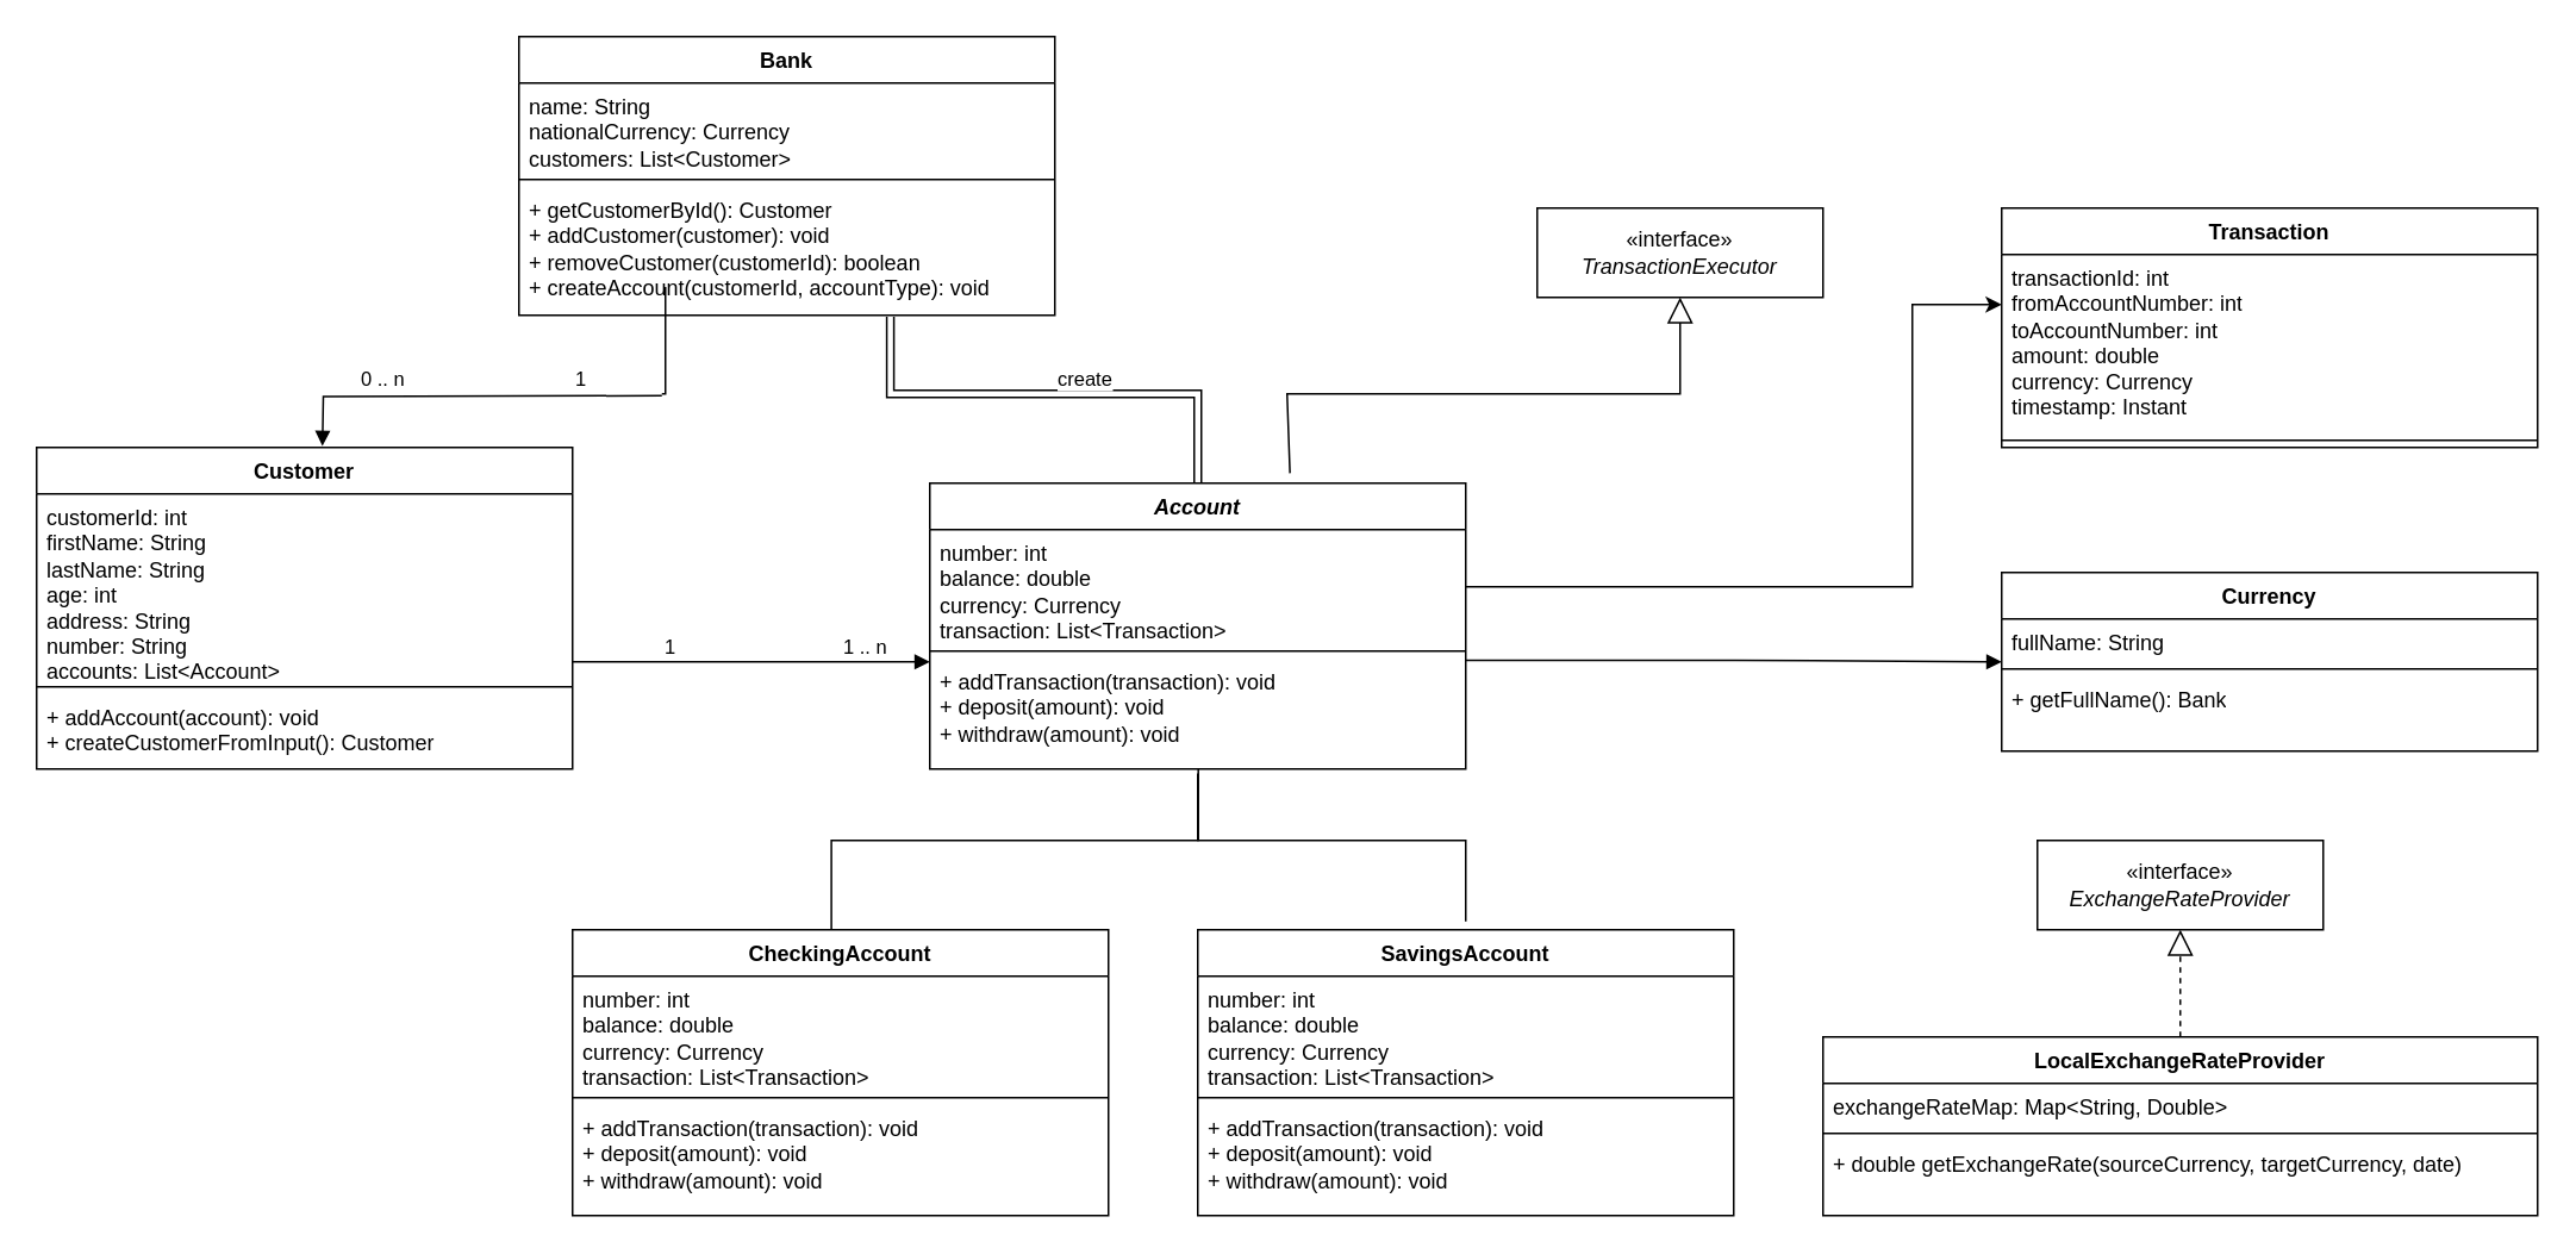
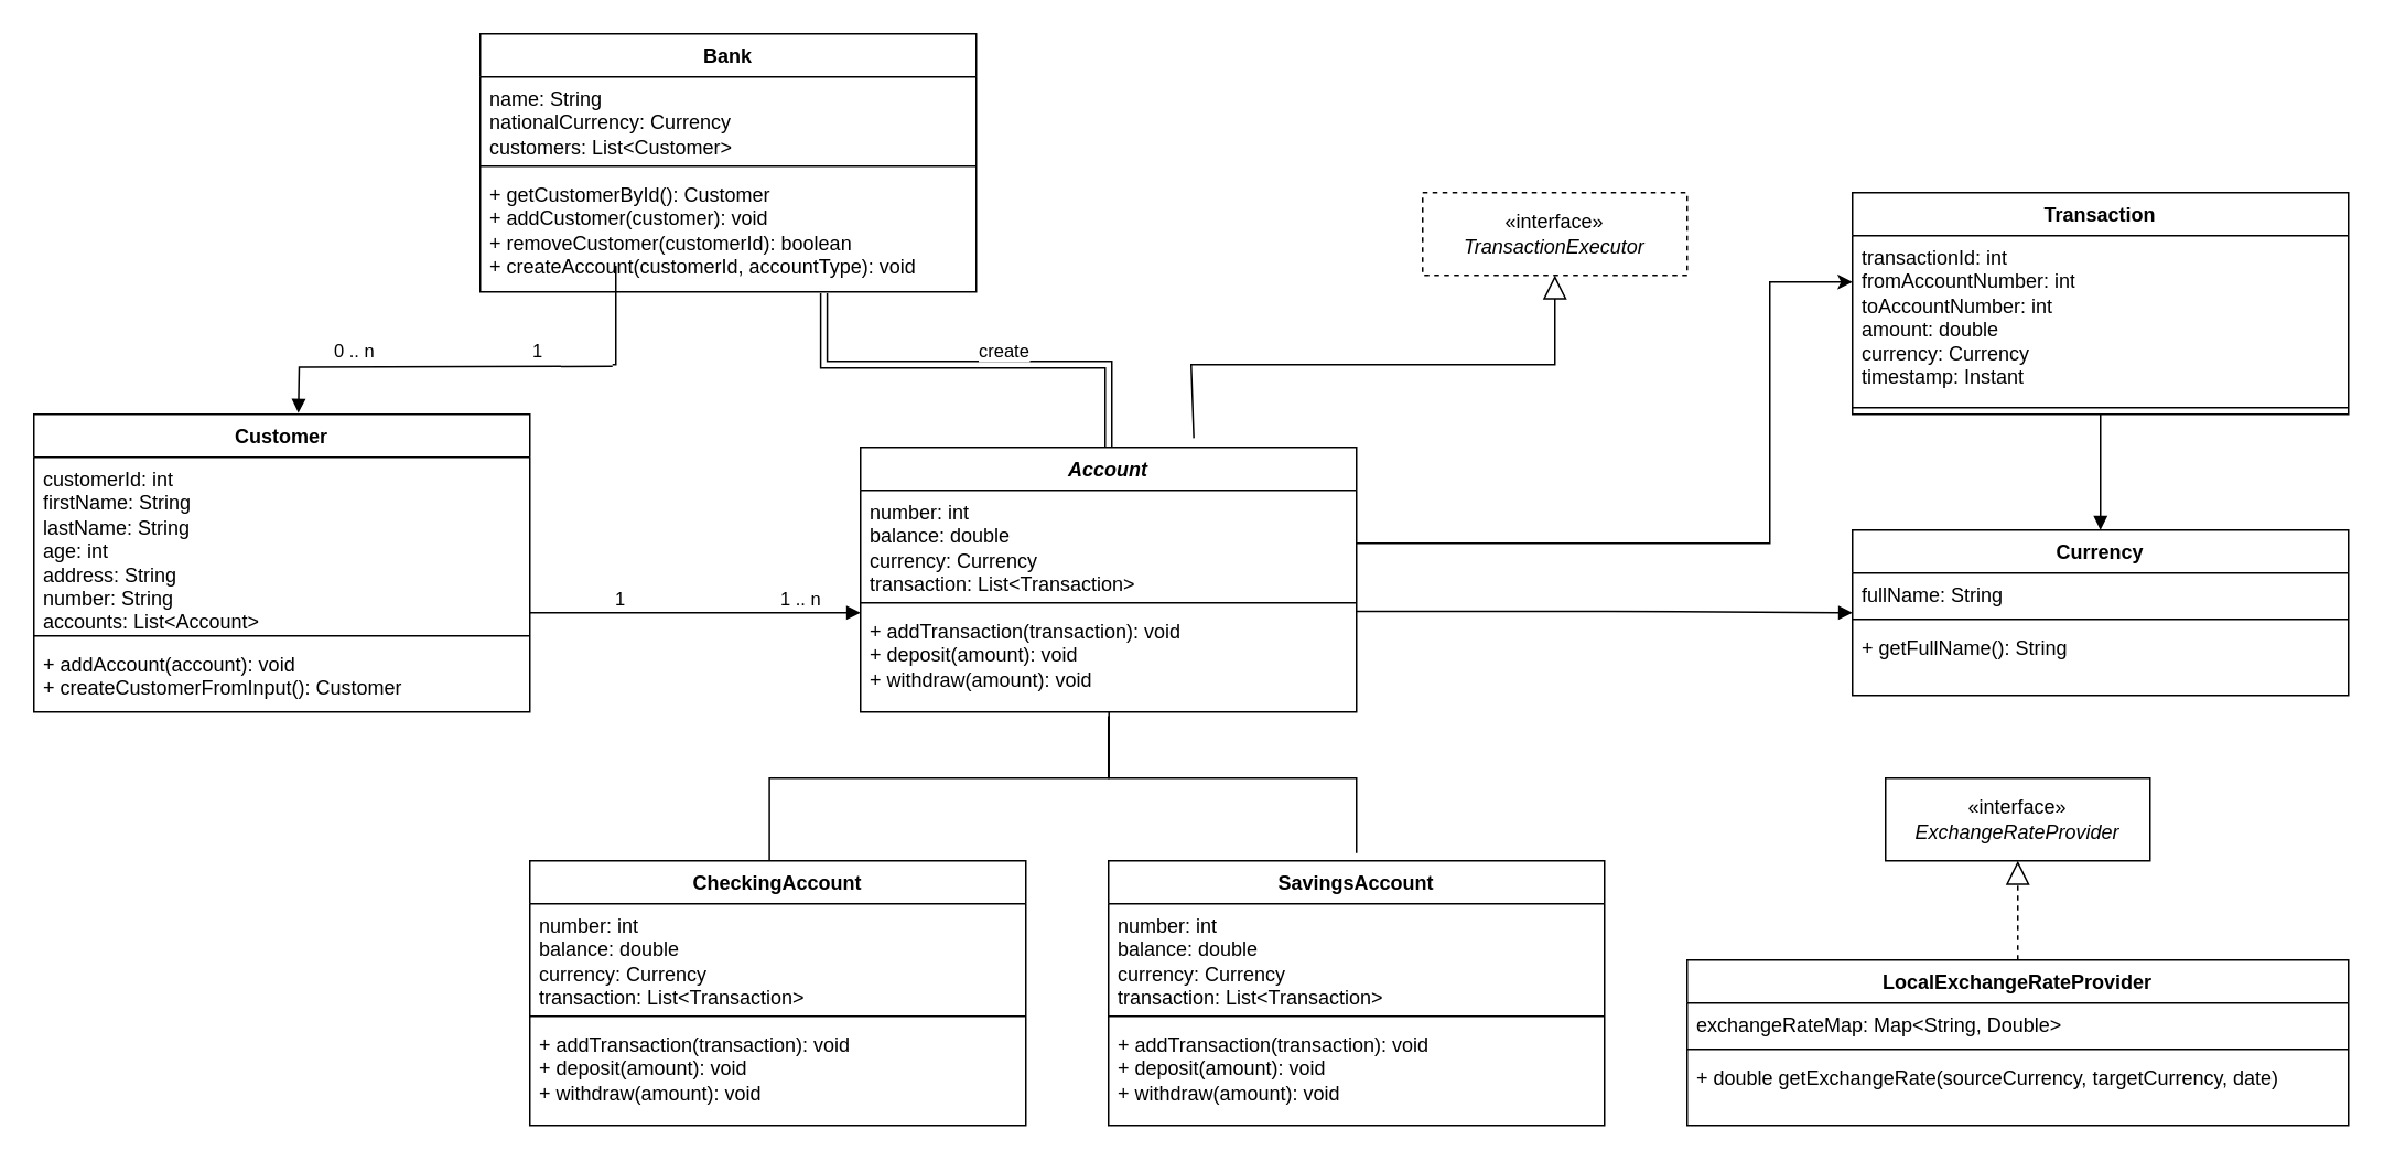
- <mxCell id="43" value="«interface»&lt;br&gt;&lt;i&gt;TransactionExecutor&lt;/i&gt;" style="html=1;whiteSpace=wrap;" vertex="1" parent="1"><mxGeometry x="860" y="116" width="160" height="50" as="geometry" /></mxCell>
+ <mxCell id="43" value="«interface»&lt;br&gt;&lt;i&gt;TransactionExecutor&lt;/i&gt;" style="html=1;whiteSpace=wrap;dashed=1;" vertex="1" parent="1"><mxGeometry x="860" y="116" width="160" height="50" as="geometry" /></mxCell>
+ <mxCell id="42" value="" style="endArrow=block;endFill=1;html=1;edgeStyle=orthogonalEdgeStyle;align=left;verticalAlign=top;rounded=0;entryX=0.5;entryY=0;entryDx=0;entryDy=0;exitX=0.5;exitY=1;exitDx=0;exitDy=0;" parent="1" source="34" target="37" edge="1"><mxGeometry x="-1" y="27" relative="1" as="geometry"><mxPoint x="820" y="191.66" as="sourcePoint" /><mxPoint x="1020" y="191.66" as="targetPoint" /><mxPoint x="18" y="-7" as="offset" /></mxGeometry></mxCell>
- <mxCell id="40" value="+ getFullName(): Bank" style="text;strokeColor=none;fillColor=none;align=left;verticalAlign=top;spacingLeft=4;spacingRight=4;overflow=hidden;rotatable=0;points=[[0,0.5],[1,0.5]];portConstraint=eastwest;whiteSpace=wrap;html=1;" parent="37" vertex="1"><mxGeometry y="58" width="300" height="42" as="geometry" /></mxCell>
+ <mxCell id="40" value="+ getFullName(): String" style="text;strokeColor=none;fillColor=none;align=left;verticalAlign=top;spacingLeft=4;spacingRight=4;overflow=hidden;rotatable=0;points=[[0,0.5],[1,0.5]];portConstraint=eastwest;whiteSpace=wrap;html=1;" parent="37" vertex="1"><mxGeometry y="58" width="300" height="42" as="geometry" /></mxCell>
